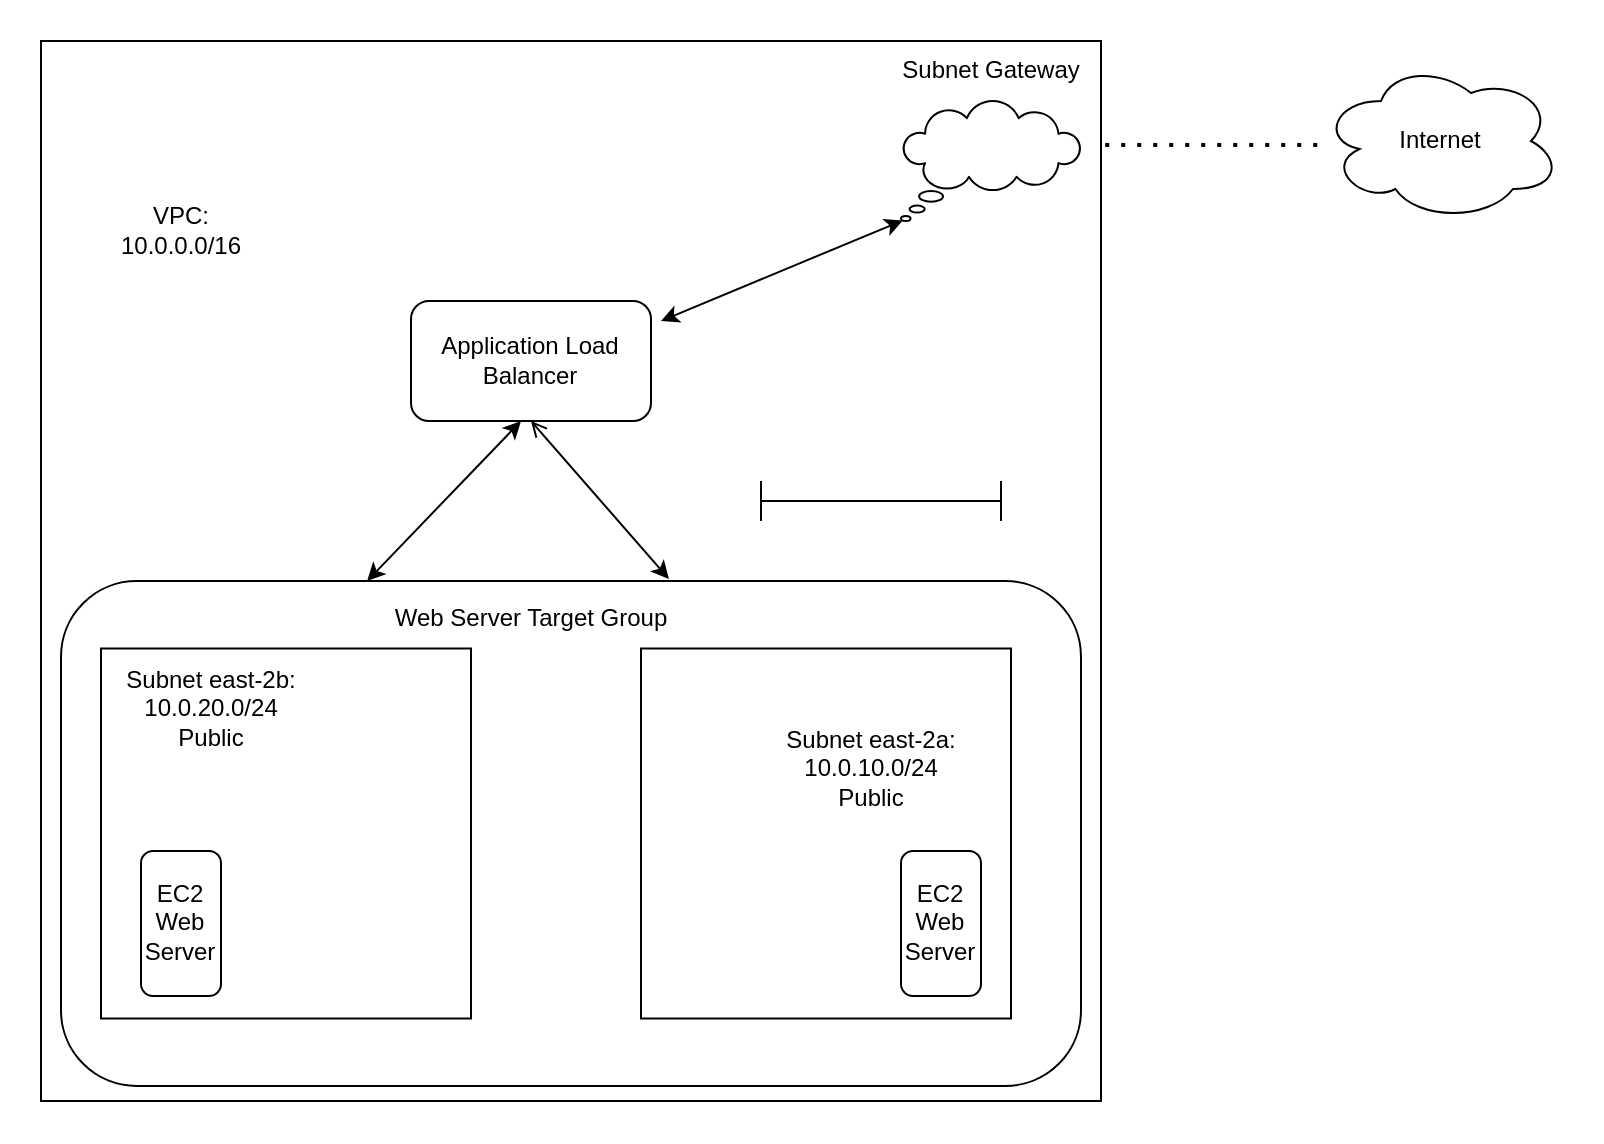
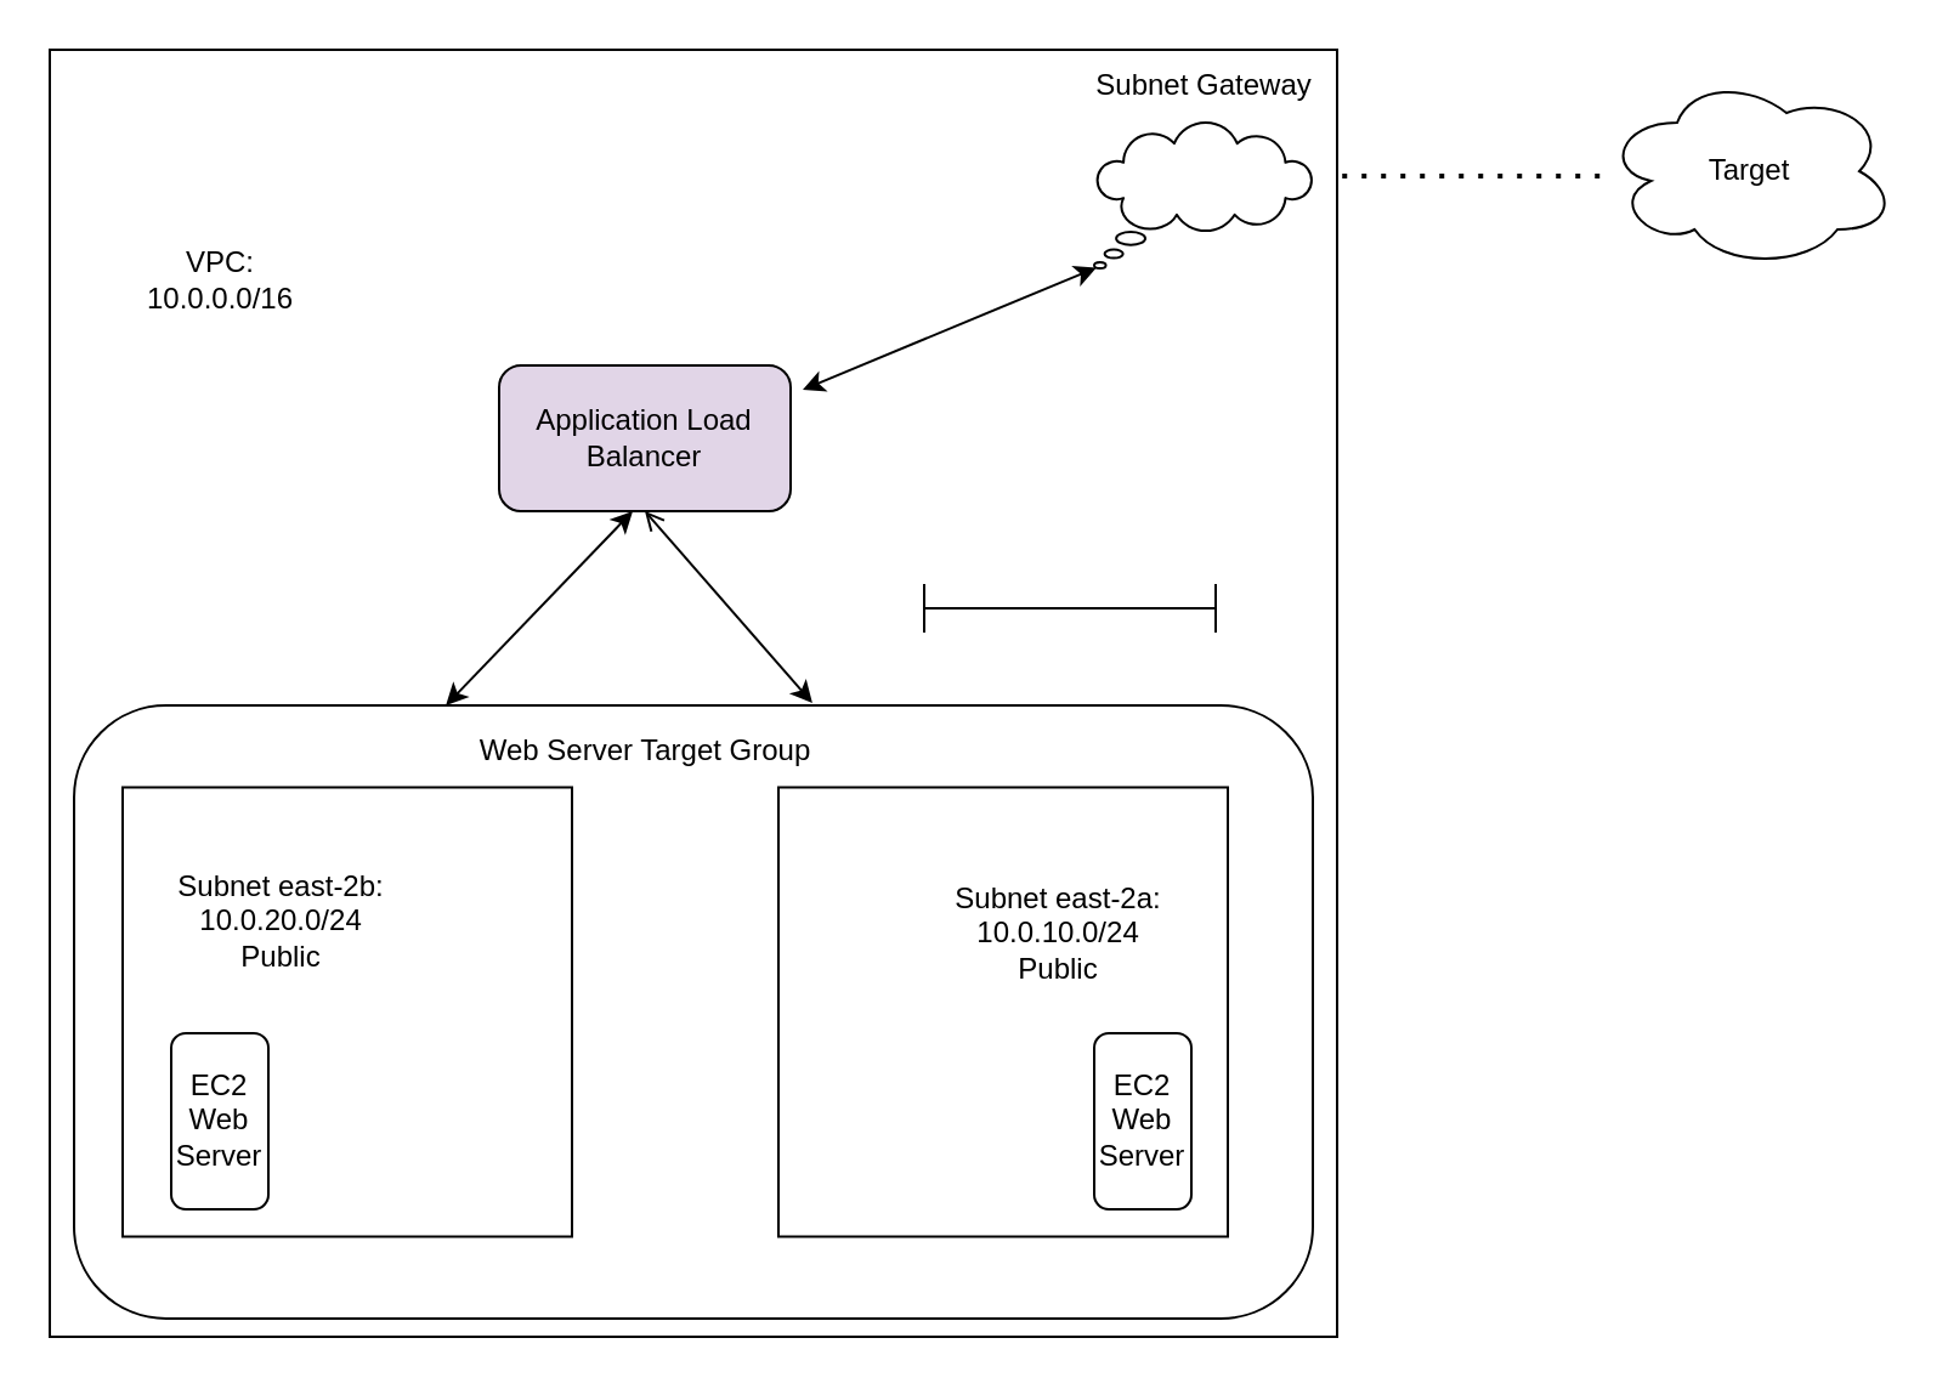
- <mxCell id="20" value="Internet" style="ellipse;shape=cloud;whiteSpace=wrap;html=1;" vertex="1" parent="1"><mxGeometry x="660" y="30" width="120" height="80" as="geometry" /></mxCell>
+ <mxCell id="20" value="Target" style="ellipse;shape=cloud;whiteSpace=wrap;html=1;" vertex="1" parent="1"><mxGeometry x="660" y="30" width="120" height="80" as="geometry" /></mxCell>
- <mxCell id="10" value="Application Load Balancer" style="rounded=1;whiteSpace=wrap;html=1;" vertex="1" parent="1"><mxGeometry x="205" y="150" width="120" height="60" as="geometry" /></mxCell>
+ <mxCell id="10" value="Application Load Balancer" style="rounded=1;whiteSpace=wrap;html=1;fillColor=#e1d5e7;" vertex="1" parent="1"><mxGeometry x="205" y="150" width="120" height="60" as="geometry" /></mxCell>
- <mxCell id="8" value="Subnet east-2b:&lt;br&gt;10.0.20.0/24&lt;br&gt;Public" style="text;html=1;align=center;verticalAlign=middle;resizable=0;points=[];autosize=1;strokeColor=none;fillColor=none;" vertex="1" parent="1"><mxGeometry x="50" y="323.75" width="110" height="60" as="geometry" /></mxCell>
+ <mxCell id="8" value="Subnet east-2b:&lt;br&gt;10.0.20.0/24&lt;br&gt;Public" style="text;html=1;align=center;verticalAlign=middle;resizable=0;points=[];autosize=1;strokeColor=none;fillColor=none;" vertex="1" parent="1"><mxGeometry x="60" y="348.75" width="110" height="60" as="geometry" /></mxCell>
